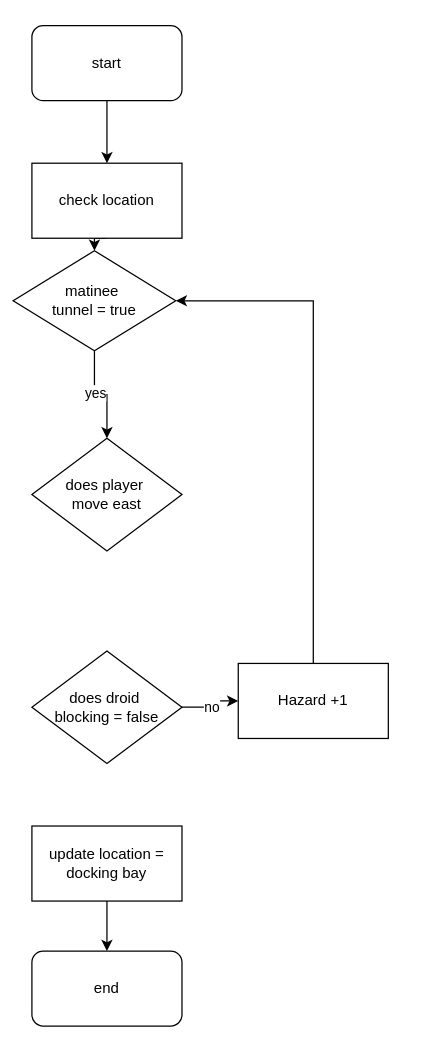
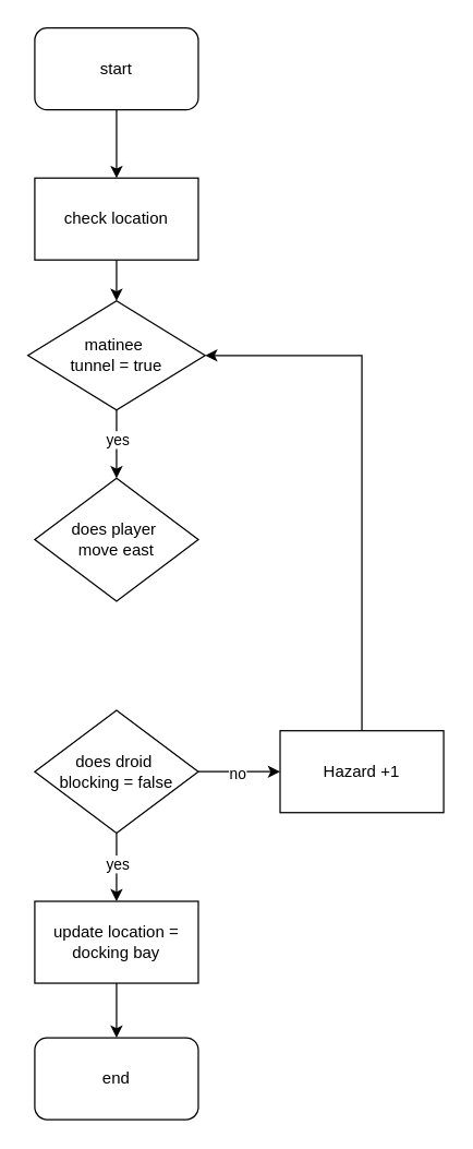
- <mxCell id="8" value="matinee&amp;nbsp;&lt;div&gt;t&lt;span style=&quot;background-color: transparent; color: light-dark(rgb(0, 0, 0), rgb(255, 255, 255));&quot;&gt;unnel = true&lt;/span&gt;&lt;/div&gt;" style="rhombus;whiteSpace=wrap;html=1;" vertex="1" parent="1"><mxGeometry x="10" y="200" width="130" height="80" as="geometry" /></mxCell>
+ <mxCell id="8" value="matinee&amp;nbsp;&lt;div&gt;t&lt;span style=&quot;background-color: transparent; color: light-dark(rgb(0, 0, 0), rgb(255, 255, 255));&quot;&gt;unnel = true&lt;/span&gt;&lt;/div&gt;" style="rhombus;whiteSpace=wrap;html=1;" vertex="1" parent="1"><mxGeometry x="20" y="220" width="130" height="80" as="geometry" /></mxCell>
- <mxCell id="16" value="Hazard +1" style="rounded=0;whiteSpace=wrap;html=1;" vertex="1" parent="1"><mxGeometry x="190" y="530" width="120" height="60" as="geometry" /></mxCell>
+ <mxCell id="16" value="Hazard +1" style="rounded=0;whiteSpace=wrap;html=1;" vertex="1" parent="1"><mxGeometry x="205" y="535" width="120" height="60" as="geometry" /></mxCell>
+ <mxCell id="12" style="edgeStyle=orthogonalEdgeStyle;rounded=0;orthogonalLoop=1;jettySize=auto;html=1;exitX=0.5;exitY=1;exitDx=0;exitDy=0;entryX=0.5;entryY=0;entryDx=0;entryDy=0;" edge="1" parent="1" source="14" target="18"><mxGeometry relative="1" as="geometry"><mxPoint x="85" y="670" as="targetPoint" /></mxGeometry></mxCell>
+ <mxCell id="13" value="yes" style="edgeLabel;html=1;align=center;verticalAlign=middle;resizable=0;points=[];" vertex="1" connectable="0" parent="12"><mxGeometry x="-0.107" relative="1" as="geometry"><mxPoint as="offset" /></mxGeometry></mxCell>
